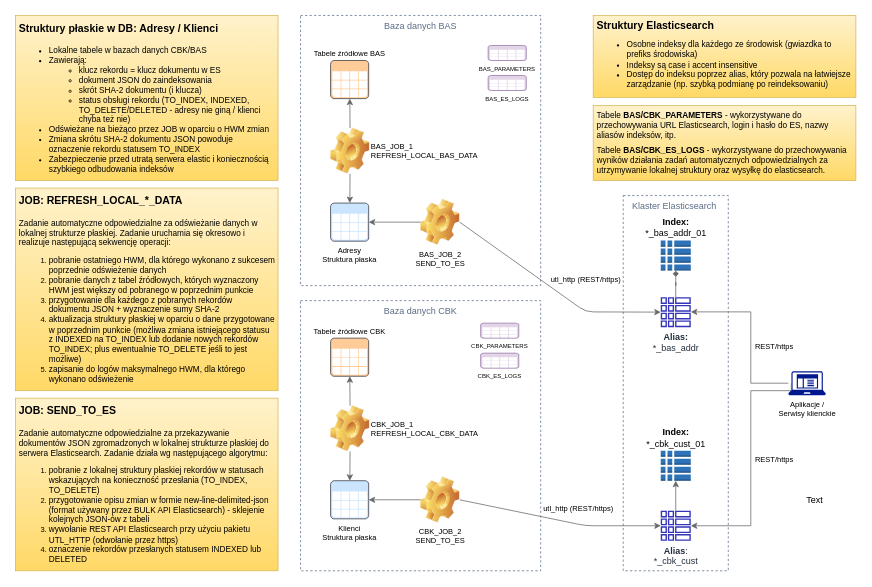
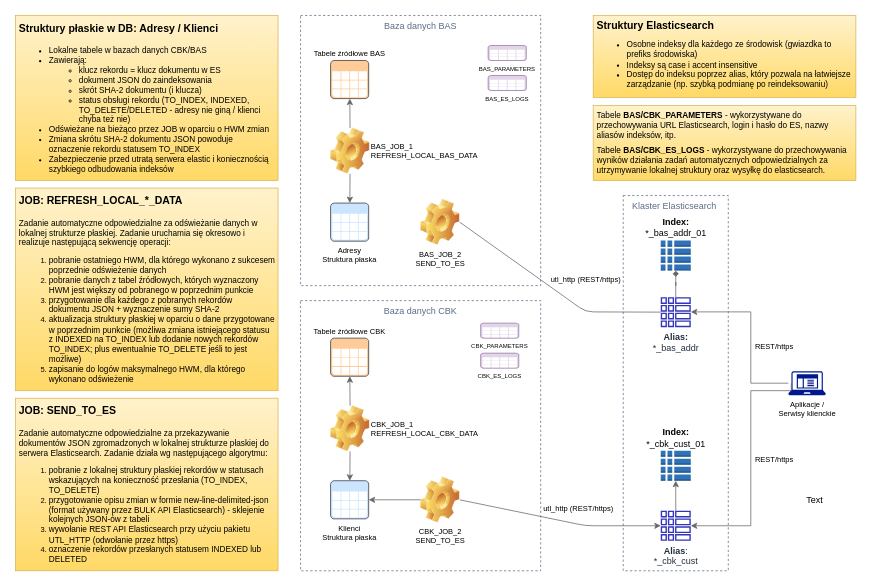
- <mxCell id="10" value="" style="endArrow=classic;html=1;fontColor=#333333;fillColor=#6d8764;strokeColor=#666666;" parent="2" source="9" target="6" edge="1"><mxGeometry width="50" height="50" relative="1" as="geometry"><mxPoint x="76" y="221" as="sourcePoint" /><mxPoint x="75.637" y="260" as="targetPoint" /></mxGeometry></mxCell>
- <mxCell id="32" value="" style="endArrow=classic;html=1;fontColor=#333333;fillColor=#6d8764;strokeColor=#666666;exitX=1;exitY=0.5;exitDx=0;exitDy=0;" parent="2" source="9" target="24" edge="1"><mxGeometry width="50" height="50" relative="1" as="geometry"><mxPoint x="170" y="285.4" as="sourcePoint" /><mxPoint x="100.8" y="285.4" as="targetPoint" /><Array as="points"><mxPoint x="380" y="395" /></Array></mxGeometry></mxCell>
+ <mxCell id="32" value="" style="endArrow=none;html=1;fontColor=#333333;fillColor=#6d8764;strokeColor=#666666;exitX=1;exitY=0.5;exitDx=0;exitDy=0;" parent="2" source="9" target="24" edge="1"><mxGeometry width="50" height="50" relative="1" as="geometry"><mxPoint x="170" y="285.4" as="sourcePoint" /><mxPoint x="100.8" y="285.4" as="targetPoint" /><Array as="points"><mxPoint x="380" y="395" /></Array></mxGeometry></mxCell>
